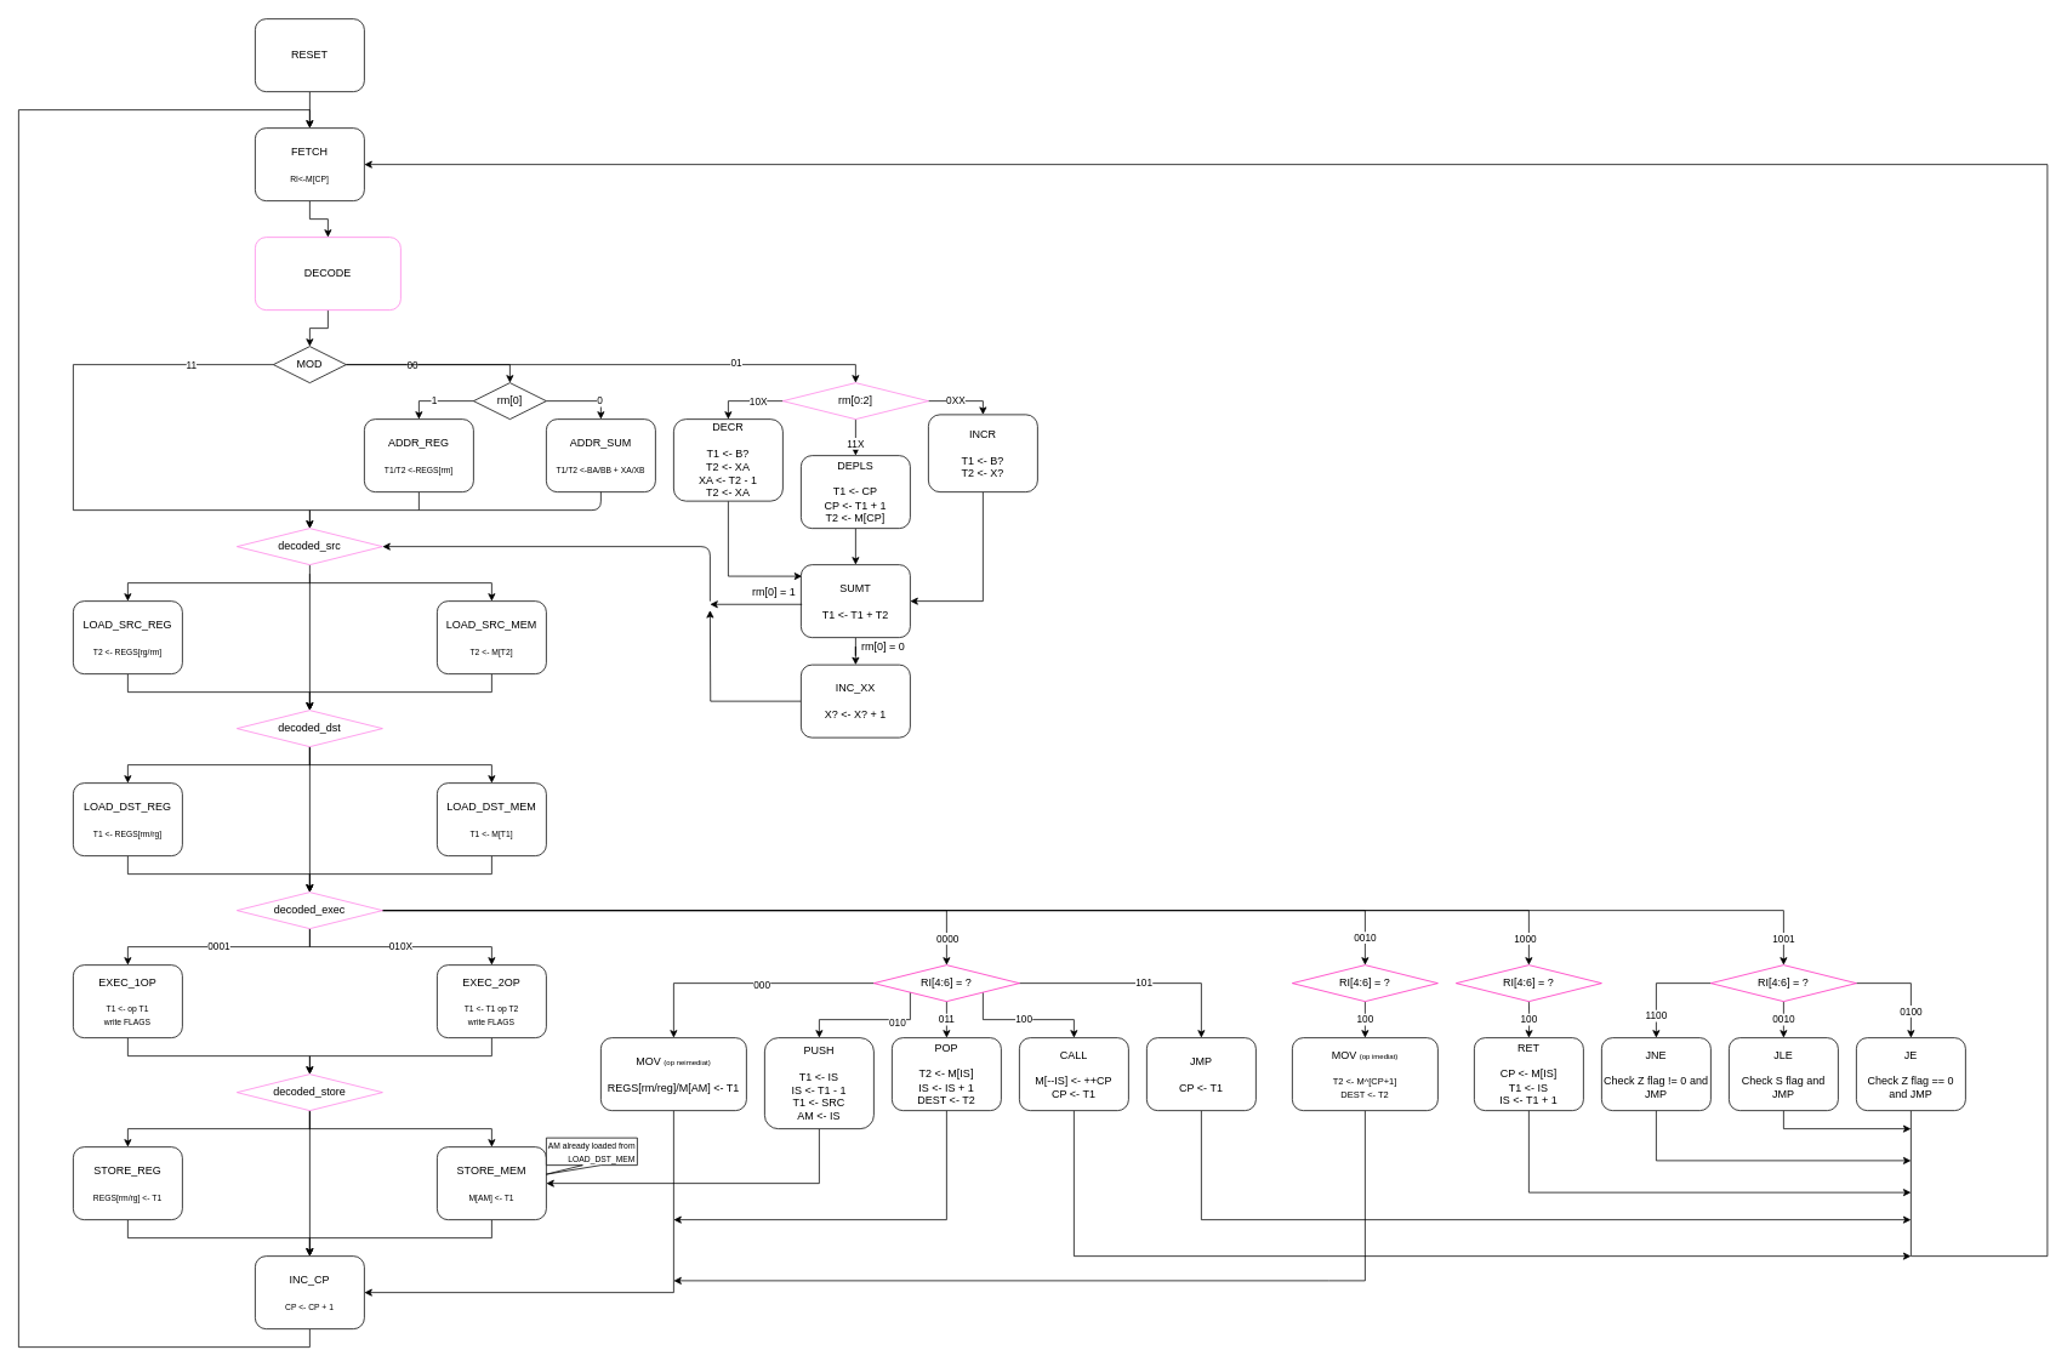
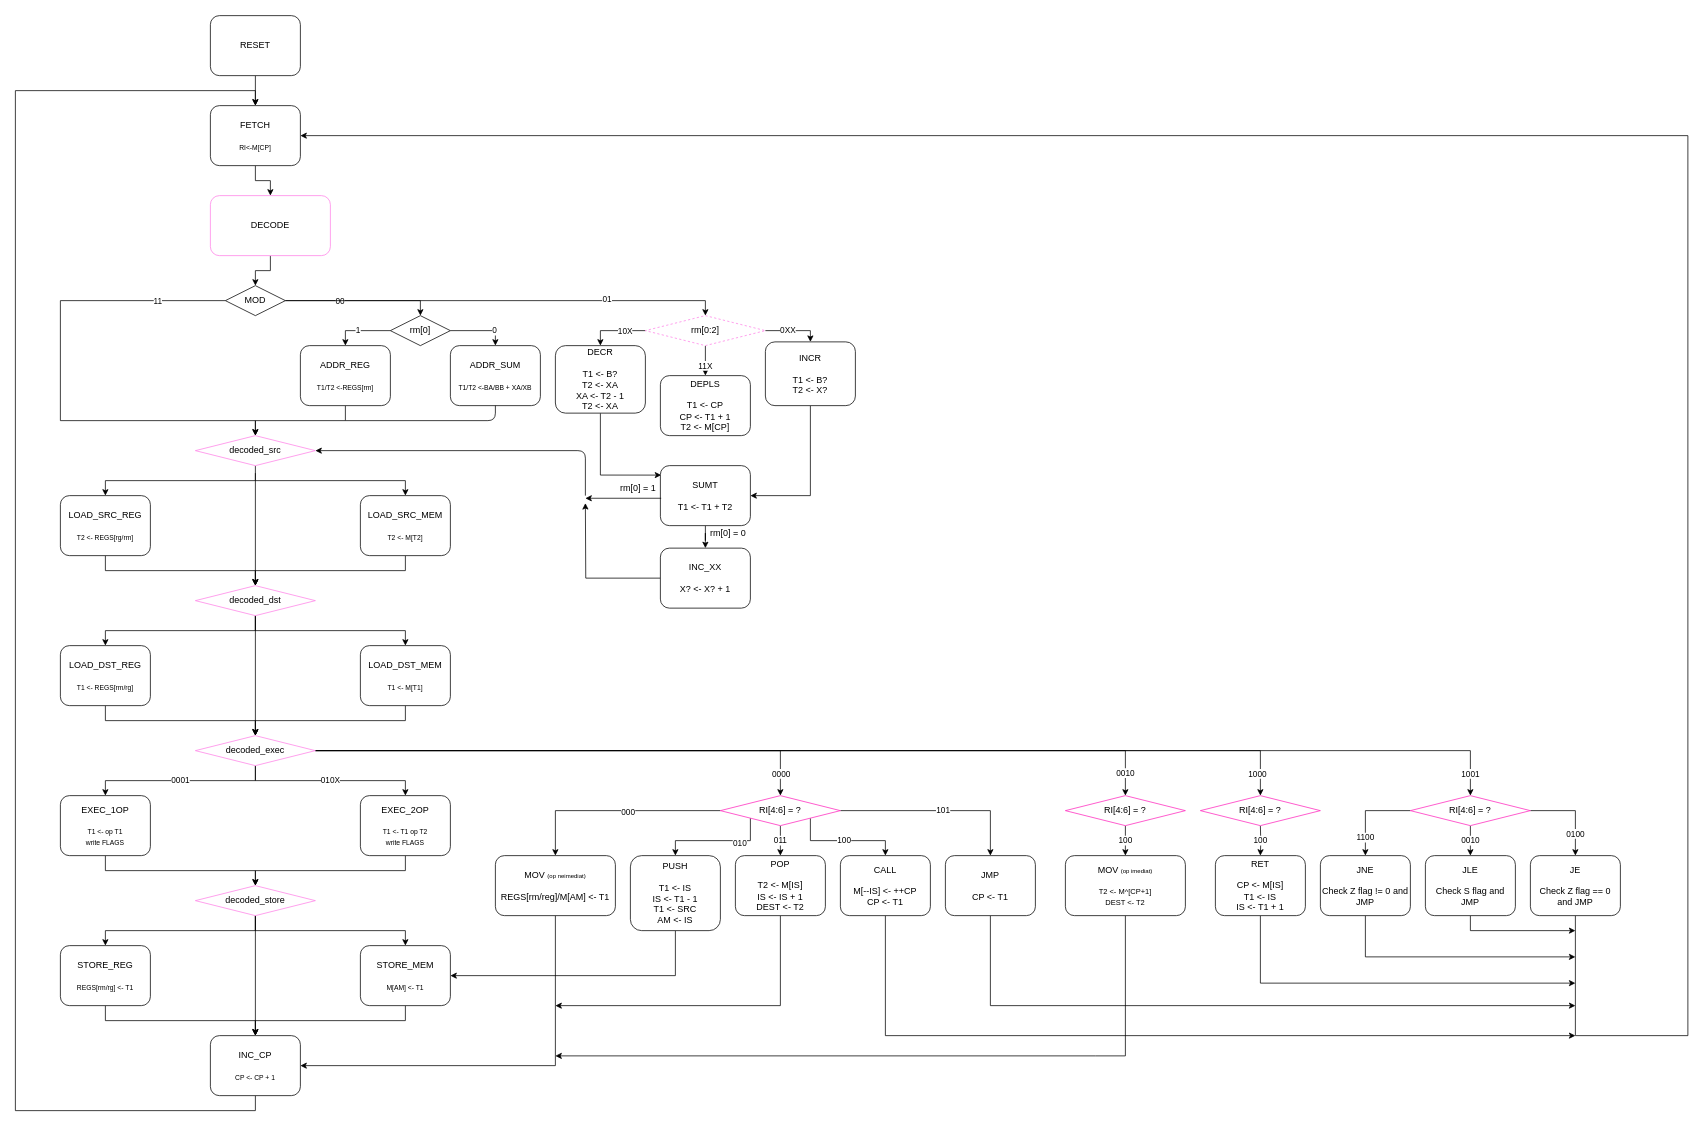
- <mxCell id="112" value="rm[0:2]" style="rhombus;whiteSpace=wrap;html=1;strokeColor=#FF82E7;" parent="1" vertex="1"><mxGeometry x="860" y="420" width="160" height="40" as="geometry" /></mxCell>
+ <mxCell id="112" value="rm[0:2]" style="rhombus;whiteSpace=wrap;html=1;strokeColor=#FF82E7;dashed=1;" parent="1" vertex="1"><mxGeometry x="860" y="420" width="160" height="40" as="geometry" /></mxCell>
- <mxCell id="115" value="" style="edgeStyle=orthogonalEdgeStyle;rounded=0;orthogonalLoop=1;jettySize=auto;html=1;" parent="1" source="116" target="118" edge="1"><mxGeometry relative="1" as="geometry" /></mxCell>
- <mxCell id="67" value="&lt;font style=&quot;font-size: 9px&quot;&gt;AM already loaded from LOAD_DST_MEM&lt;/font&gt;" style="shape=callout;whiteSpace=wrap;html=1;perimeter=calloutPerimeter;position2=0;size=10;position=0.4;align=right;" parent="1" vertex="1"><mxGeometry x="600" y="1250" width="100" height="40" as="geometry" /></mxCell>
